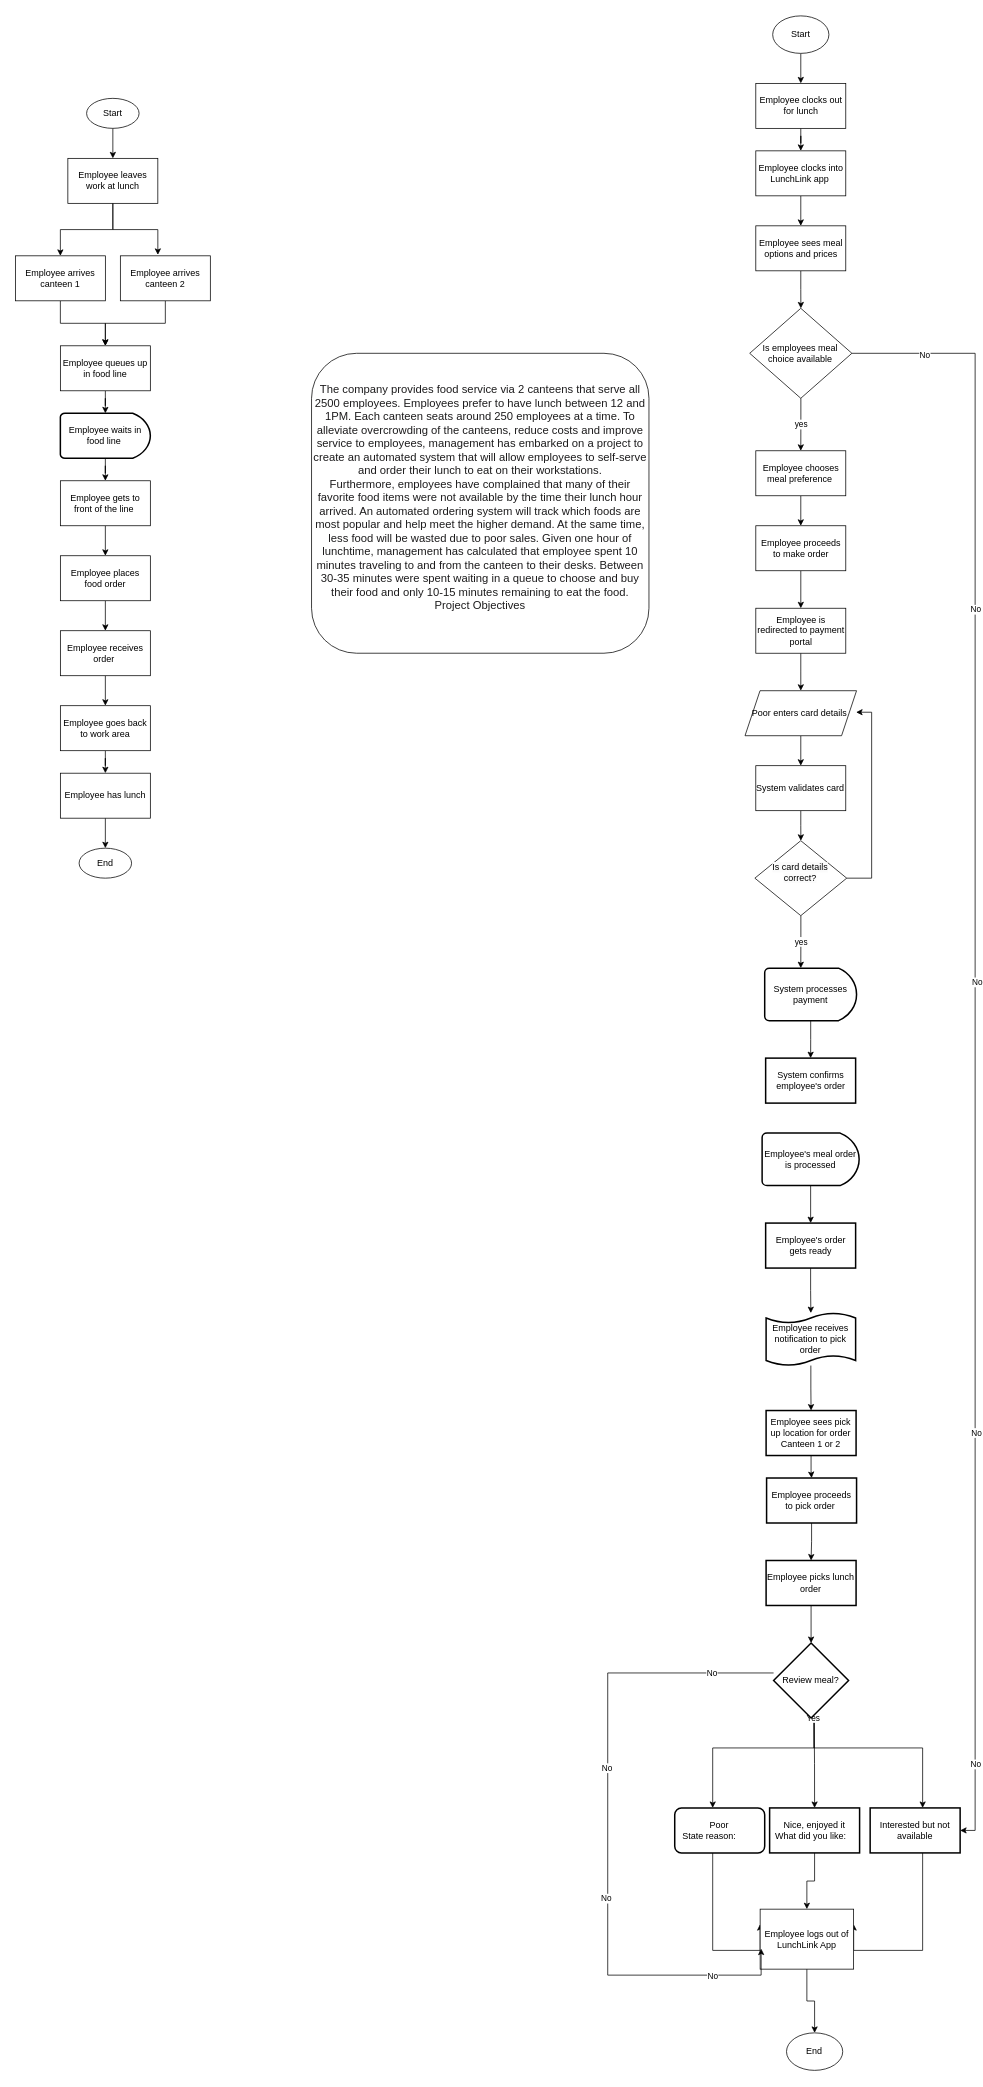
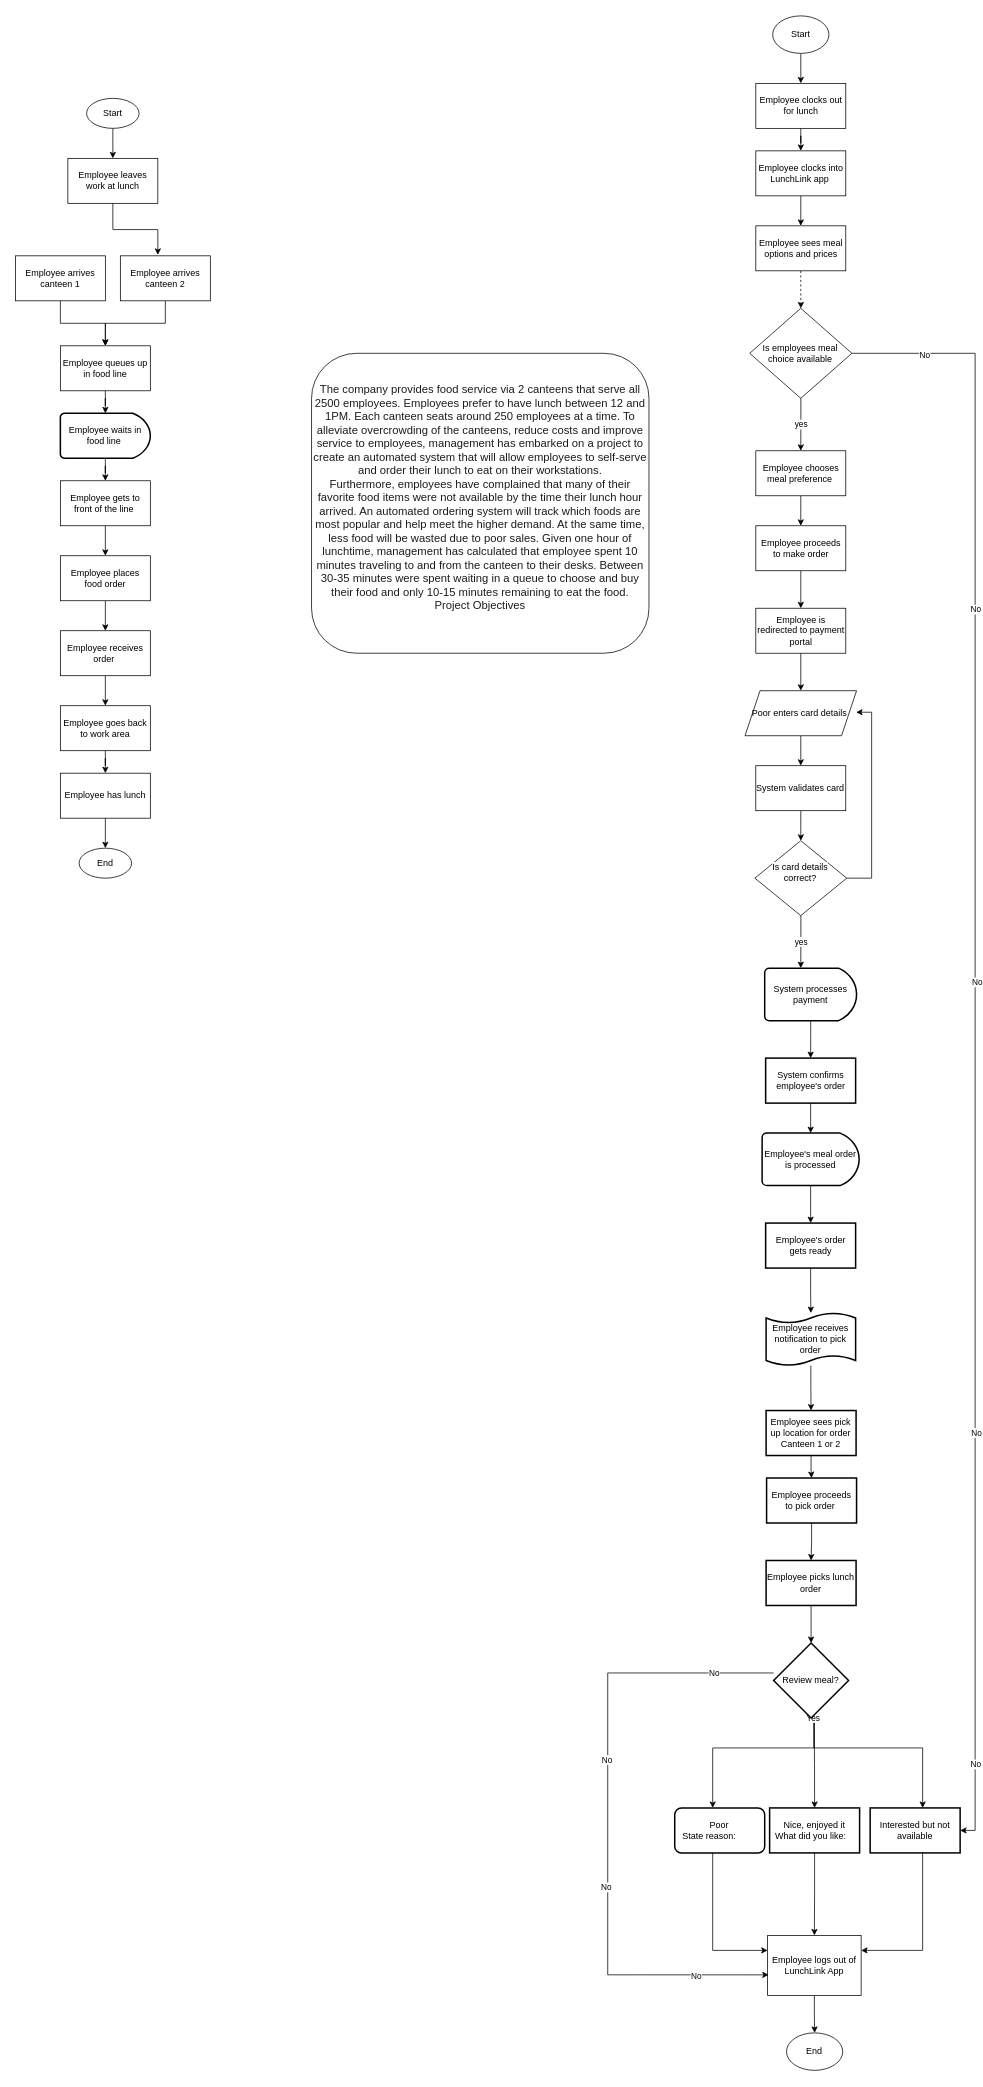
- <mxCell id="6" value="" style="edgeStyle=orthogonalEdgeStyle;rounded=0;orthogonalLoop=1;jettySize=auto;html=1;" edge="1" parent="1" source="7" target="9"><mxGeometry relative="1" as="geometry" /></mxCell>
- <mxCell id="34" value="" style="edgeStyle=orthogonalEdgeStyle;rounded=0;orthogonalLoop=1;jettySize=auto;html=1;" edge="1" parent="1" source="35" target="53"><mxGeometry relative="1" as="geometry" /></mxCell>
+ <mxCell id="34" value="" style="edgeStyle=orthogonalEdgeStyle;rounded=0;orthogonalLoop=1;jettySize=auto;html=1;dashed=1;" edge="1" parent="1" source="35" target="53"><mxGeometry relative="1" as="geometry" /></mxCell>
+ <mxCell id="58" value="" style="edgeStyle=orthogonalEdgeStyle;rounded=0;orthogonalLoop=1;jettySize=auto;html=1;" edge="1" parent="1" source="59" target="61"><mxGeometry relative="1" as="geometry" /></mxCell>
- <mxCell id="85" value="Employee logs out of LunchLink App" style="rounded=0;whiteSpace=wrap;html=1;" vertex="1" parent="1"><mxGeometry x="1013.27" y="2545" width="124.7" height="80" as="geometry" /></mxCell>
+ <mxCell id="85" value="Employee logs out of LunchLink App" style="rounded=0;whiteSpace=wrap;html=1;" vertex="1" parent="1"><mxGeometry x="1023.27" y="2580" width="124.7" height="80" as="geometry" /></mxCell>
